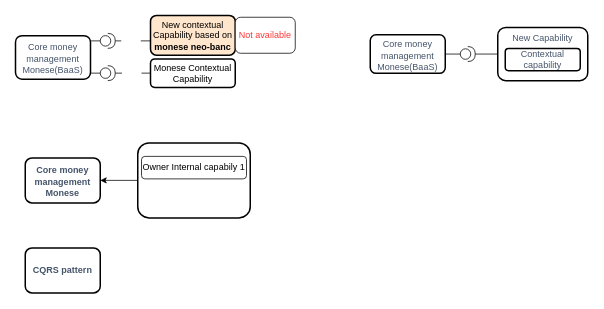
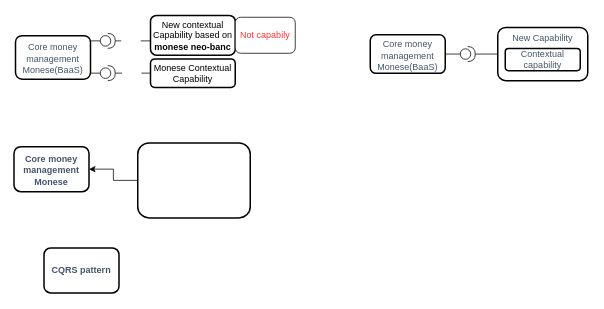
- <mxCell id="11" value="New contextual Capability based on &lt;b&gt;monese&lt;/b&gt; &lt;b&gt;neo-banc&lt;/b&gt;" style="rounded=1;whiteSpace=wrap;html=1;strokeWidth=2;fillColor=#ffe6cc;" parent="1" vertex="1"><mxGeometry x="200" y="20" width="113" height="53" as="geometry" /></mxCell>
+ <mxCell id="11" value="New contextual Capability based on &lt;b&gt;monese&lt;/b&gt; &lt;b&gt;neo-banc&lt;/b&gt;" style="rounded=1;whiteSpace=wrap;html=1;strokeWidth=2;" parent="1" vertex="1"><mxGeometry x="200" y="20" width="113" height="53" as="geometry" /></mxCell>
- <mxCell id="26" value="Not available" style="rounded=1;whiteSpace=wrap;html=1;fontColor=#FF3333;" parent="1" vertex="1"><mxGeometry x="313" y="22.5" width="80" height="48" as="geometry" /></mxCell>
+ <mxCell id="26" value="Not capabily" style="rounded=1;whiteSpace=wrap;html=1;fontColor=#FF3333;" parent="1" vertex="1"><mxGeometry x="313" y="22.5" width="80" height="48" as="geometry" /></mxCell>
- <mxCell id="9" value="Owner Internal capabily 1" style="rounded=1;whiteSpace=wrap;html=1;strokeWidth=1;" parent="1" vertex="1"><mxGeometry x="188" y="208" width="140" height="30" as="geometry" /></mxCell>
- <mxCell id="6" value="&lt;b style=&quot;font-size: medium; text-align: start;&quot;&gt;&lt;span style=&quot;font-size: 9pt; line-height: 13.8px; font-family: &amp;quot;Calibri Light&amp;quot;, sans-serif; color: rgb(68, 84, 106);&quot; lang=&quot;es-419&quot;&gt;Core&lt;/span&gt;&lt;/b&gt;&lt;span style=&quot;text-align: start; font-size: 9pt; line-height: 13.8px; font-family: &amp;quot;Calibri Light&amp;quot;, sans-serif; color: rgb(68, 84, 106);&quot; lang=&quot;es-419&quot;&gt; &lt;b&gt;money management Monese&lt;/b&gt;&lt;/span&gt;" style="rounded=1;whiteSpace=wrap;html=1;strokeWidth=2;" parent="1" vertex="1"><mxGeometry x="33" y="210" width="100" height="60" as="geometry" /></mxCell>
+ <mxCell id="6" value="&lt;b style=&quot;font-size: medium; text-align: start;&quot;&gt;&lt;span style=&quot;font-size: 9pt; line-height: 13.8px; font-family: &amp;quot;Calibri Light&amp;quot;, sans-serif; color: rgb(68, 84, 106);&quot; lang=&quot;es-419&quot;&gt;Core&lt;/span&gt;&lt;/b&gt;&lt;span style=&quot;text-align: start; font-size: 9pt; line-height: 13.8px; font-family: &amp;quot;Calibri Light&amp;quot;, sans-serif; color: rgb(68, 84, 106);&quot; lang=&quot;es-419&quot;&gt; &lt;b&gt;money management Monese&lt;/b&gt;&lt;/span&gt;" style="rounded=1;whiteSpace=wrap;html=1;strokeWidth=2;" parent="1" vertex="1"><mxGeometry x="18" y="195" width="100" height="60" as="geometry" /></mxCell>
- <mxCell id="14" value="&lt;div style=&quot;text-align: start;&quot;&gt;&lt;span style=&quot;background-color: initial;&quot;&gt;&lt;font face=&quot;Calibri Light, sans-serif&quot; color=&quot;#44546a&quot;&gt;&lt;b&gt;CQRS pattern&lt;/b&gt;&lt;/font&gt;&lt;/span&gt;&lt;/div&gt;" style="rounded=1;whiteSpace=wrap;html=1;strokeWidth=2;" parent="1" vertex="1"><mxGeometry x="33" y="330" width="100" height="60" as="geometry" /></mxCell>
+ <mxCell id="14" value="&lt;div style=&quot;text-align: start;&quot;&gt;&lt;span style=&quot;background-color: initial;&quot;&gt;&lt;font face=&quot;Calibri Light, sans-serif&quot; color=&quot;#44546a&quot;&gt;&lt;b&gt;CQRS pattern&lt;/b&gt;&lt;/font&gt;&lt;/span&gt;&lt;/div&gt;" style="rounded=1;whiteSpace=wrap;html=1;strokeWidth=2;" parent="1" vertex="1"><mxGeometry x="58" y="330" width="100" height="60" as="geometry" /></mxCell>
